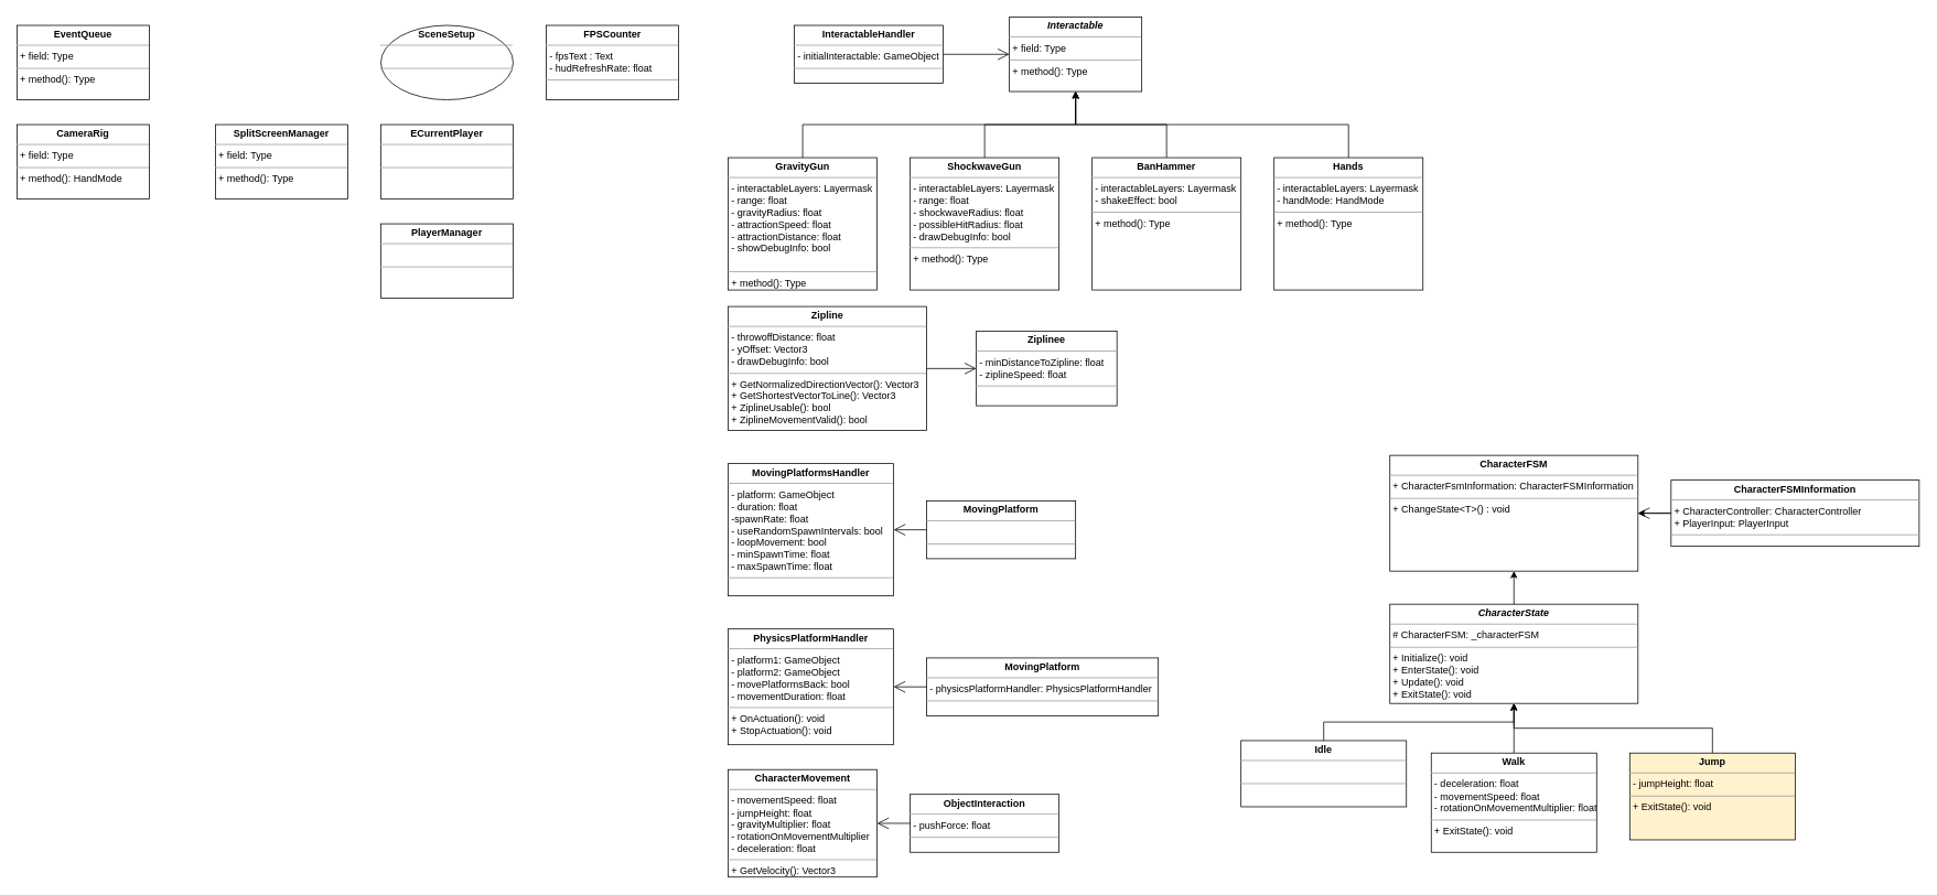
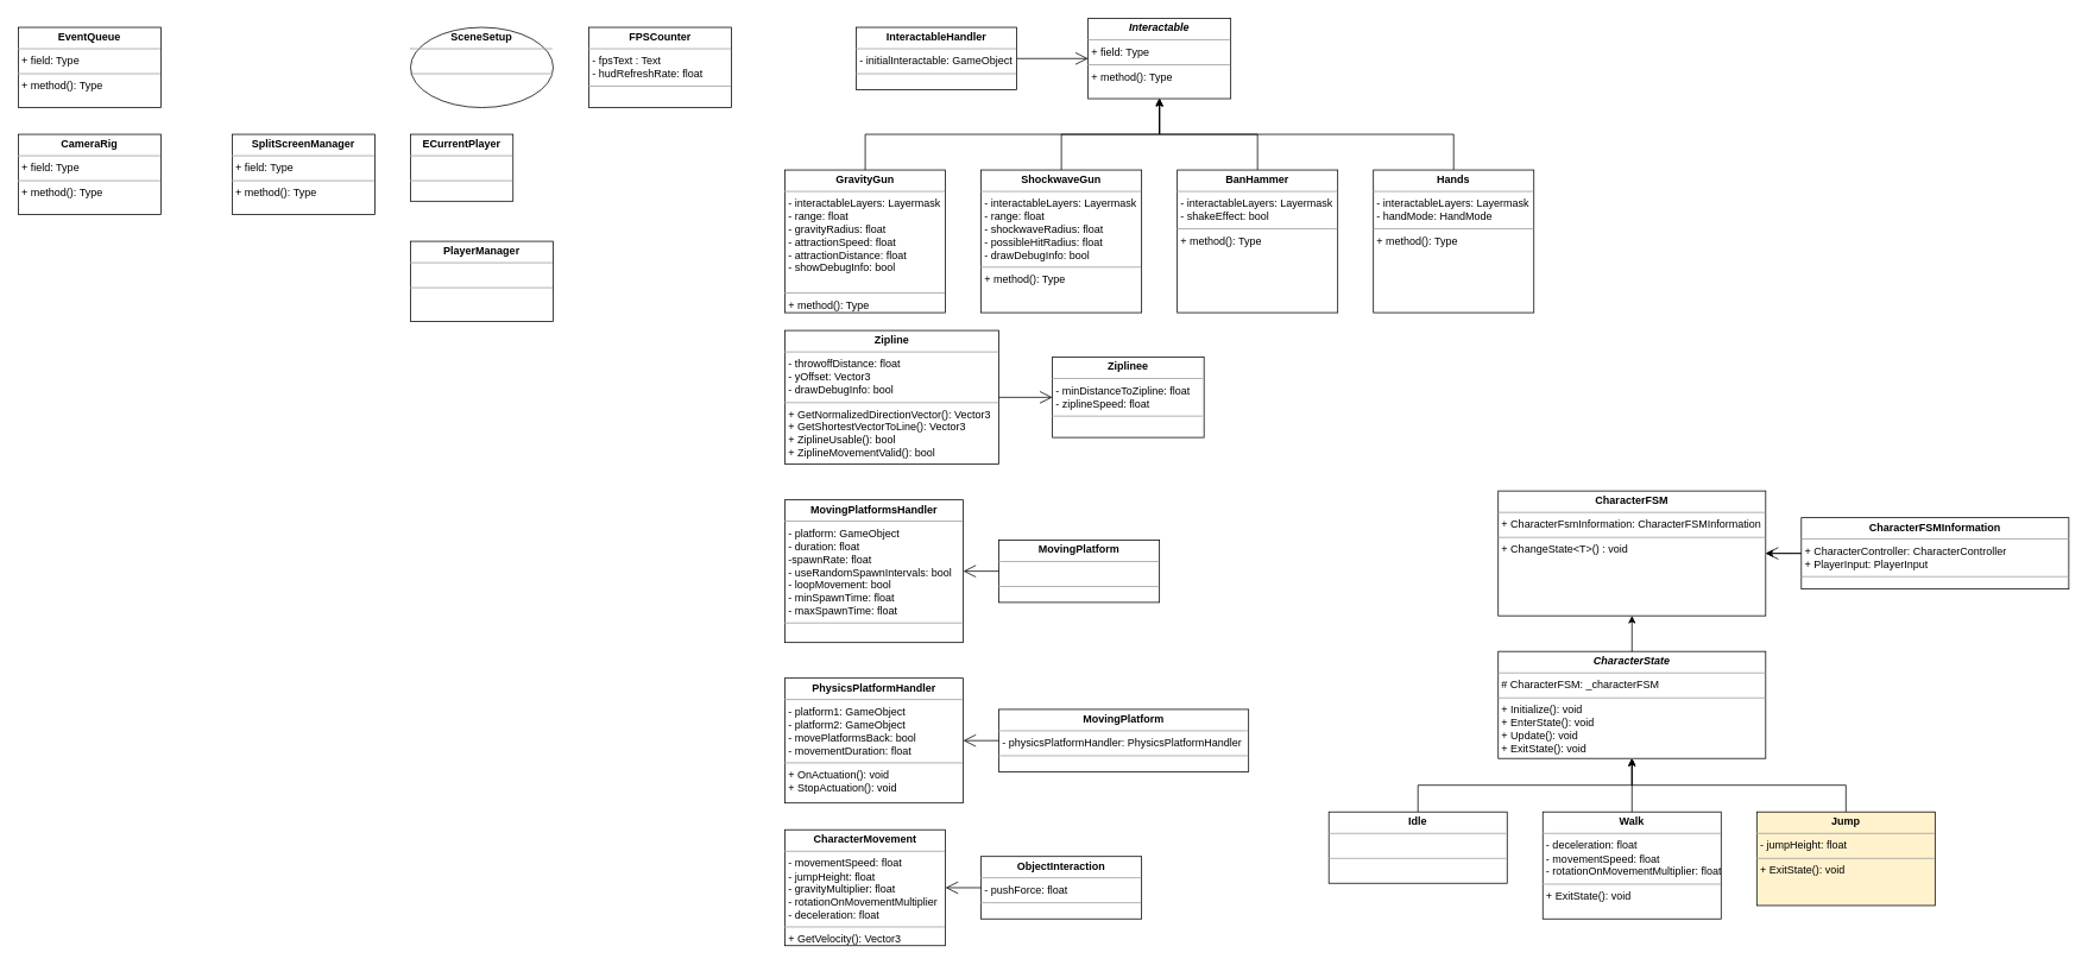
- <mxCell id="5" value="&lt;p style=&quot;margin: 0px ; margin-top: 4px ; text-align: center&quot;&gt;&lt;b&gt;CameraRig&lt;/b&gt;&lt;/p&gt;&lt;hr size=&quot;1&quot;&gt;&lt;p style=&quot;margin: 0px ; margin-left: 4px&quot;&gt;+ field: Type&lt;/p&gt;&lt;hr size=&quot;1&quot;&gt;&lt;p style=&quot;margin: 0px ; margin-left: 4px&quot;&gt;+ method(): HandMode&lt;/p&gt;" style="verticalAlign=top;align=left;overflow=fill;fontSize=12;fontFamily=Helvetica;html=1;" parent="1" vertex="1"><mxGeometry x="20" y="150" width="160" height="90" as="geometry" /></mxCell>
+ <mxCell id="5" value="&lt;p style=&quot;margin: 0px ; margin-top: 4px ; text-align: center&quot;&gt;&lt;b&gt;CameraRig&lt;/b&gt;&lt;/p&gt;&lt;hr size=&quot;1&quot;&gt;&lt;p style=&quot;margin: 0px ; margin-left: 4px&quot;&gt;+ field: Type&lt;/p&gt;&lt;hr size=&quot;1&quot;&gt;&lt;p style=&quot;margin: 0px ; margin-left: 4px&quot;&gt;+ method(): Type&lt;/p&gt;" style="verticalAlign=top;align=left;overflow=fill;fontSize=12;fontFamily=Helvetica;html=1;" parent="1" vertex="1"><mxGeometry x="20" y="150" width="160" height="90" as="geometry" /></mxCell>
- <mxCell id="41" value="&lt;p style=&quot;margin: 0px ; margin-top: 4px ; text-align: center&quot;&gt;&lt;b&gt;ECurrentPlayer&lt;/b&gt;&lt;/p&gt;&lt;hr size=&quot;1&quot;&gt;&lt;p style=&quot;margin: 0px ; margin-left: 4px&quot;&gt;&lt;br&gt;&lt;/p&gt;&lt;hr size=&quot;1&quot;&gt;&lt;p style=&quot;margin: 0px ; margin-left: 4px&quot;&gt;&lt;br&gt;&lt;/p&gt;" style="verticalAlign=top;align=left;overflow=fill;fontSize=12;fontFamily=Helvetica;html=1;" vertex="1" parent="1"><mxGeometry x="460" y="150" width="160" height="90" as="geometry" /></mxCell>
+ <mxCell id="41" value="&lt;p style=&quot;margin: 0px ; margin-top: 4px ; text-align: center&quot;&gt;&lt;b&gt;ECurrentPlayer&lt;/b&gt;&lt;/p&gt;&lt;hr size=&quot;1&quot;&gt;&lt;p style=&quot;margin: 0px ; margin-left: 4px&quot;&gt;&lt;br&gt;&lt;/p&gt;&lt;hr size=&quot;1&quot;&gt;&lt;p style=&quot;margin: 0px ; margin-left: 4px&quot;&gt;&lt;br&gt;&lt;/p&gt;" style="verticalAlign=top;align=left;overflow=fill;fontSize=12;fontFamily=Helvetica;html=1;" vertex="1" parent="1"><mxGeometry x="460" y="150" width="115" height="75" as="geometry" /></mxCell>
- <mxCell id="35" value="&lt;p style=&quot;margin: 0px ; margin-top: 4px ; text-align: center&quot;&gt;&lt;span style=&quot;text-align: left&quot;&gt;&lt;b&gt;Idle&lt;/b&gt;&lt;/span&gt;&lt;br&gt;&lt;/p&gt;&lt;hr size=&quot;1&quot;&gt;&lt;p style=&quot;margin: 0px ; margin-left: 4px&quot;&gt;&lt;br&gt;&lt;/p&gt;&lt;hr size=&quot;1&quot;&gt;&lt;p style=&quot;margin: 0px ; margin-left: 4px&quot;&gt;&lt;br&gt;&lt;/p&gt;" style="verticalAlign=top;align=left;overflow=fill;fontSize=12;fontFamily=Helvetica;html=1;" vertex="1" parent="1"><mxGeometry x="1500" y="895" width="200" height="80" as="geometry" /></mxCell>
+ <mxCell id="35" value="&lt;p style=&quot;margin: 0px ; margin-top: 4px ; text-align: center&quot;&gt;&lt;span style=&quot;text-align: left&quot;&gt;&lt;b&gt;Idle&lt;/b&gt;&lt;/span&gt;&lt;br&gt;&lt;/p&gt;&lt;hr size=&quot;1&quot;&gt;&lt;p style=&quot;margin: 0px ; margin-left: 4px&quot;&gt;&lt;br&gt;&lt;/p&gt;&lt;hr size=&quot;1&quot;&gt;&lt;p style=&quot;margin: 0px ; margin-left: 4px&quot;&gt;&lt;br&gt;&lt;/p&gt;" style="verticalAlign=top;align=left;overflow=fill;fontSize=12;fontFamily=Helvetica;html=1;" vertex="1" parent="1"><mxGeometry x="1490" y="910" width="200" height="80" as="geometry" /></mxCell>
